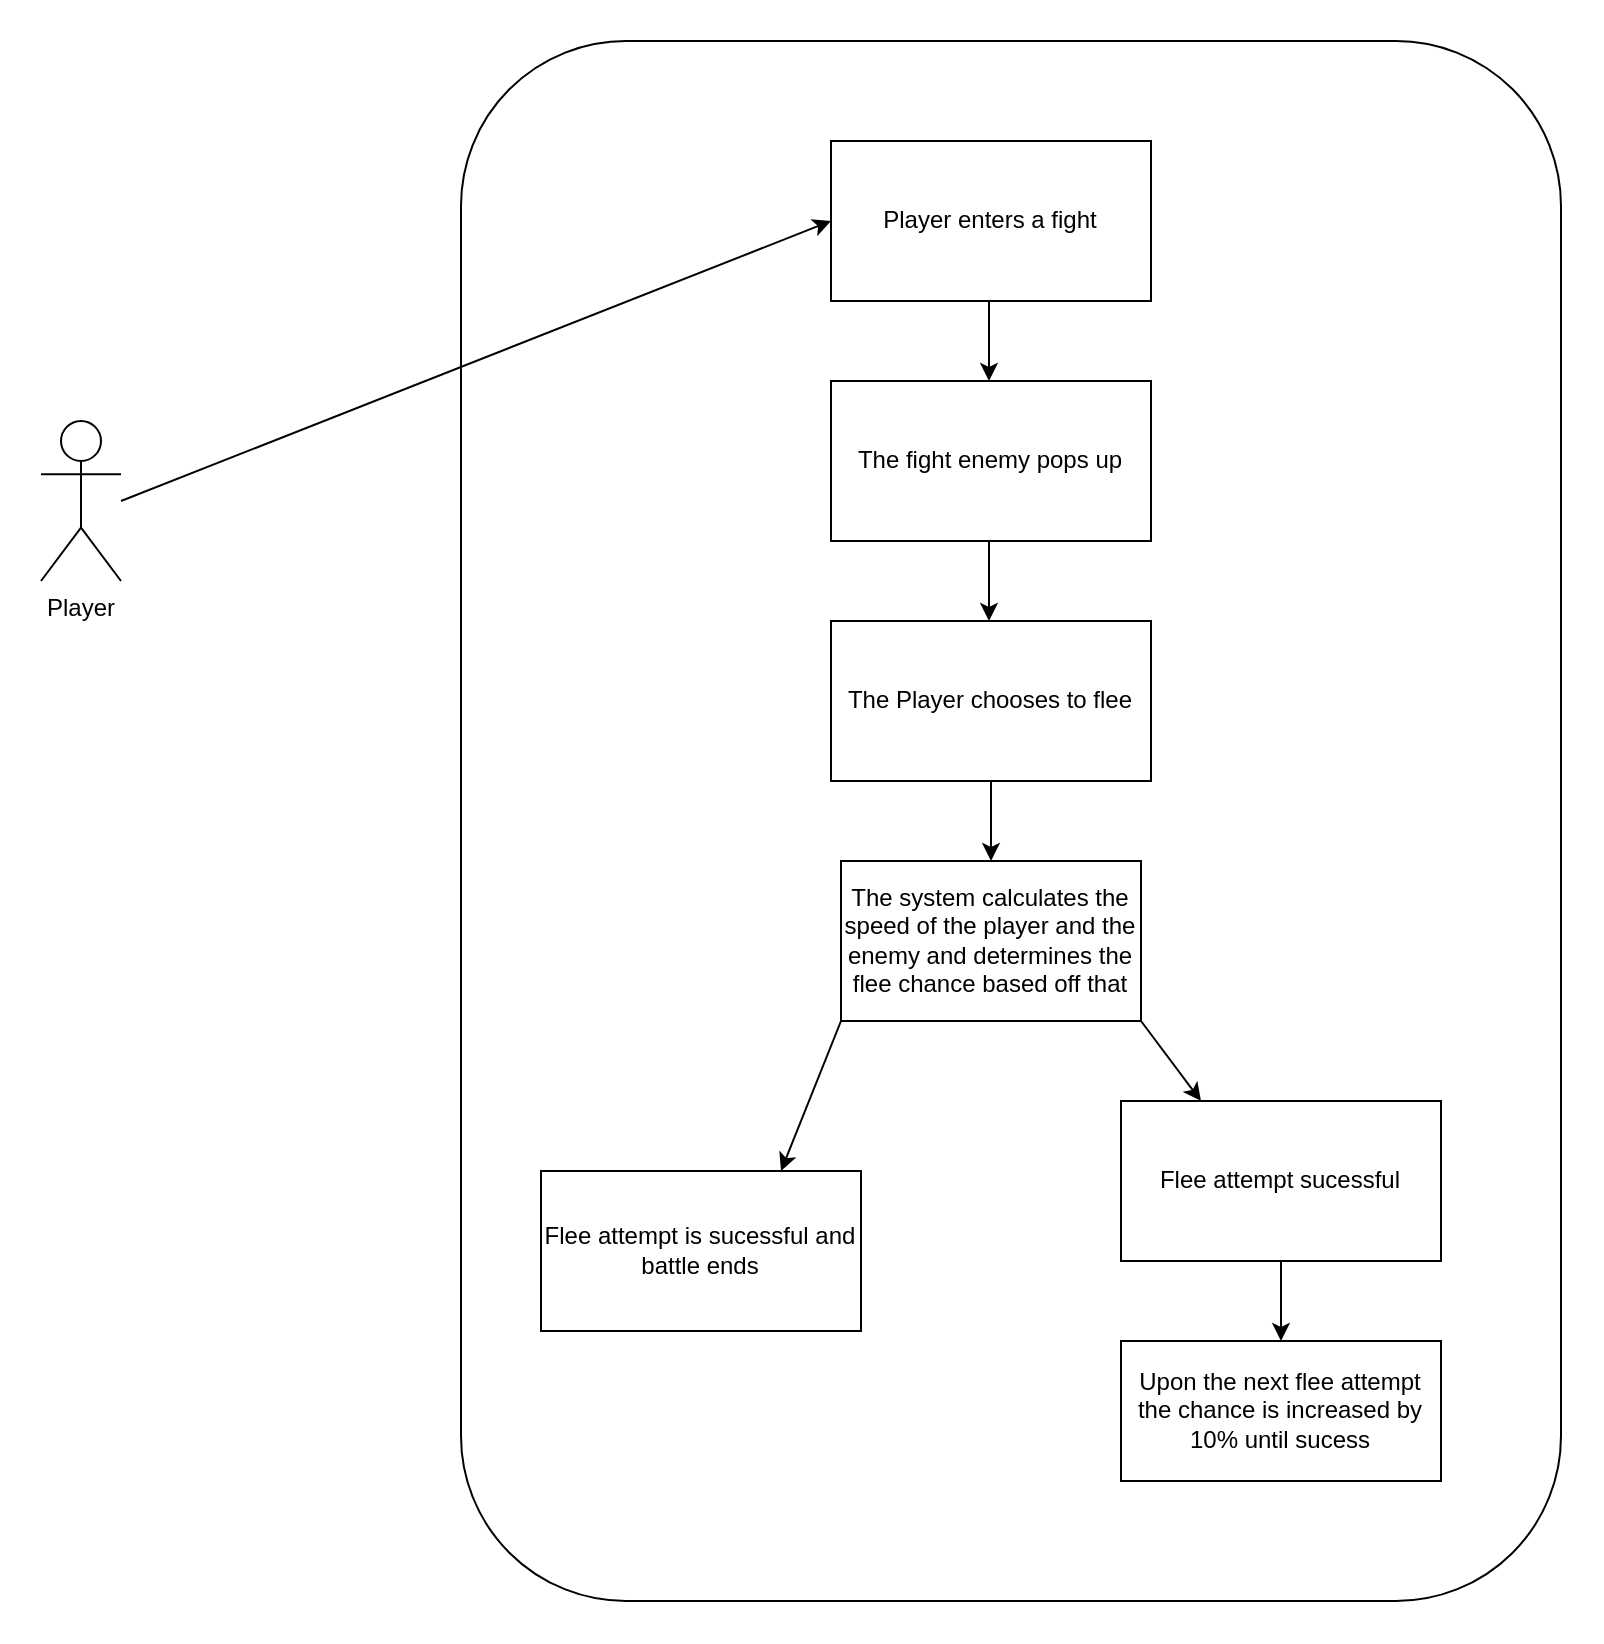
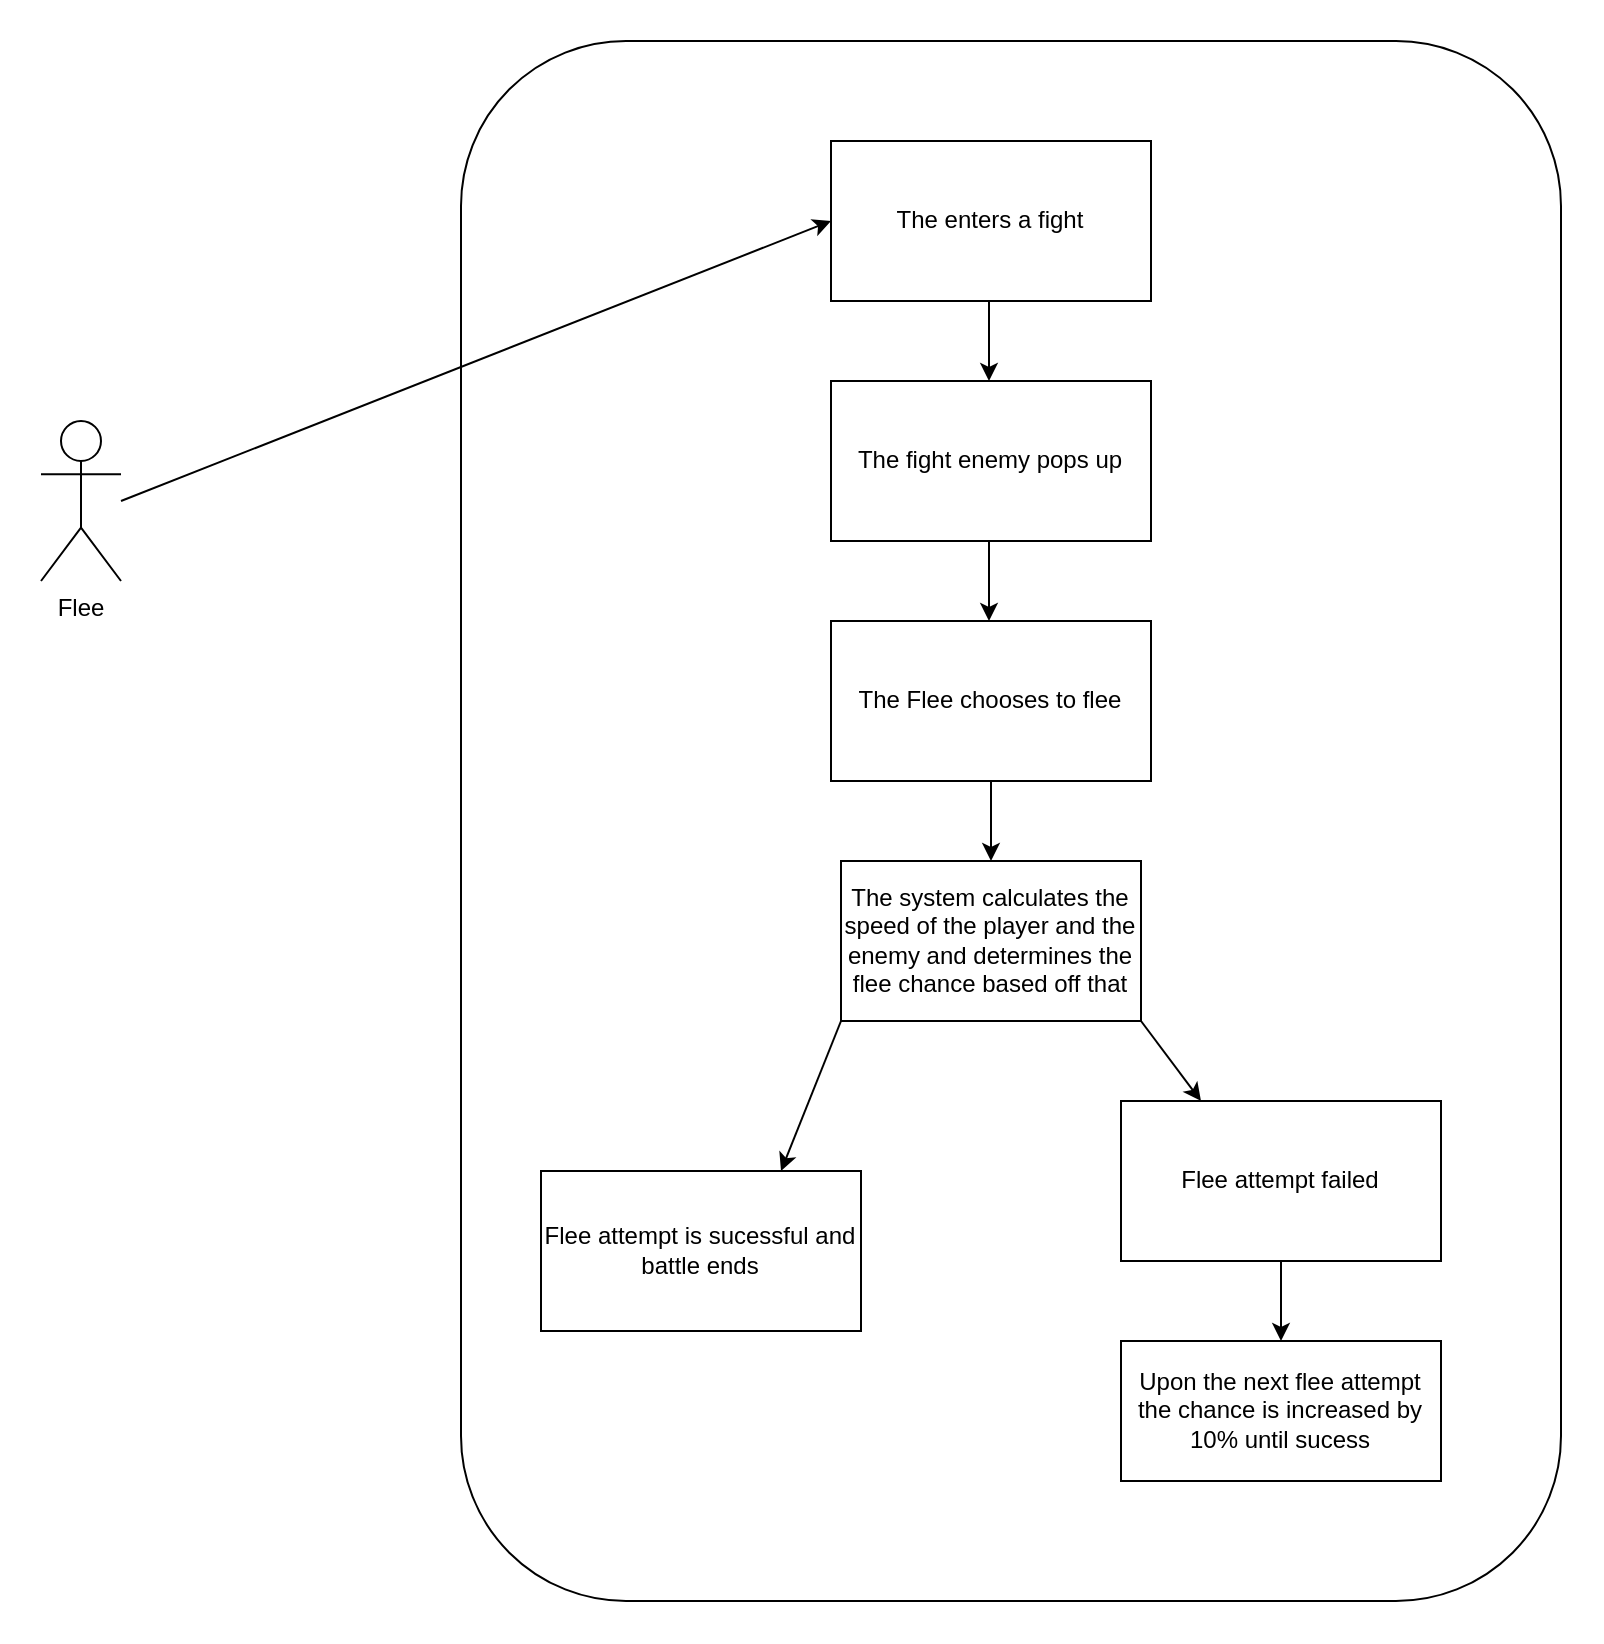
- <mxCell id="3" value="Player enters a fight" style="rounded=0;whiteSpace=wrap;html=1;" parent="1" vertex="1"><mxGeometry x="415" y="70" width="160" height="80" as="geometry" /></mxCell>
+ <mxCell id="3" value="The enters a fight" style="rounded=0;whiteSpace=wrap;html=1;" parent="1" vertex="1"><mxGeometry x="415" y="70" width="160" height="80" as="geometry" /></mxCell>
- <mxCell id="16" value="Player" style="shape=umlActor;verticalLabelPosition=bottom;verticalAlign=top;html=1;outlineConnect=0;" vertex="1" parent="1"><mxGeometry x="20" y="210" width="40" height="80" as="geometry" /></mxCell>
+ <mxCell id="16" value="Flee" style="shape=umlActor;verticalLabelPosition=bottom;verticalAlign=top;html=1;outlineConnect=0;" vertex="1" parent="1"><mxGeometry x="20" y="210" width="40" height="80" as="geometry" /></mxCell>
- <mxCell id="5" value="The Player chooses to flee" style="rounded=0;whiteSpace=wrap;html=1;" parent="1" vertex="1"><mxGeometry x="415" y="310" width="160" height="80" as="geometry" /></mxCell>
+ <mxCell id="5" value="The Flee chooses to flee" style="rounded=0;whiteSpace=wrap;html=1;" parent="1" vertex="1"><mxGeometry x="415" y="310" width="160" height="80" as="geometry" /></mxCell>
- <mxCell id="12" value="Flee attempt sucessful " style="rounded=0;whiteSpace=wrap;html=1;" parent="1" vertex="1"><mxGeometry x="560" y="550" width="160" height="80" as="geometry" /></mxCell>
+ <mxCell id="12" value="Flee attempt failed " style="rounded=0;whiteSpace=wrap;html=1;" parent="1" vertex="1"><mxGeometry x="560" y="550" width="160" height="80" as="geometry" /></mxCell>
